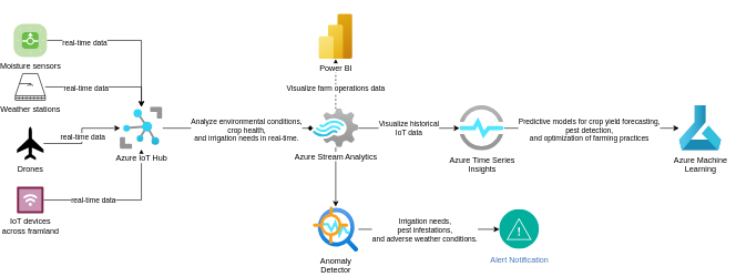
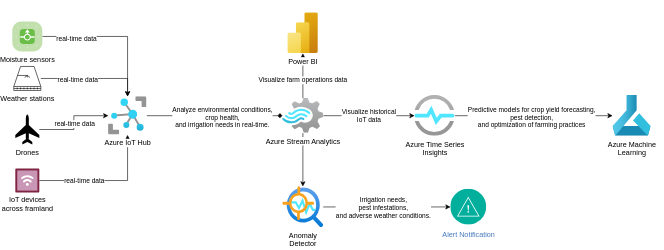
- <mxCell id="19" style="edgeStyle=orthogonalEdgeStyle;rounded=0;orthogonalLoop=1;jettySize=auto;html=1;dashed=1;" edge="1" parent="1" source="21" target="30"><mxGeometry relative="1" as="geometry" /></mxCell>
+ <mxCell id="19" style="edgeStyle=orthogonalEdgeStyle;rounded=0;orthogonalLoop=1;jettySize=auto;html=1;" edge="1" parent="1" source="21" target="30"><mxGeometry relative="1" as="geometry" /></mxCell>
